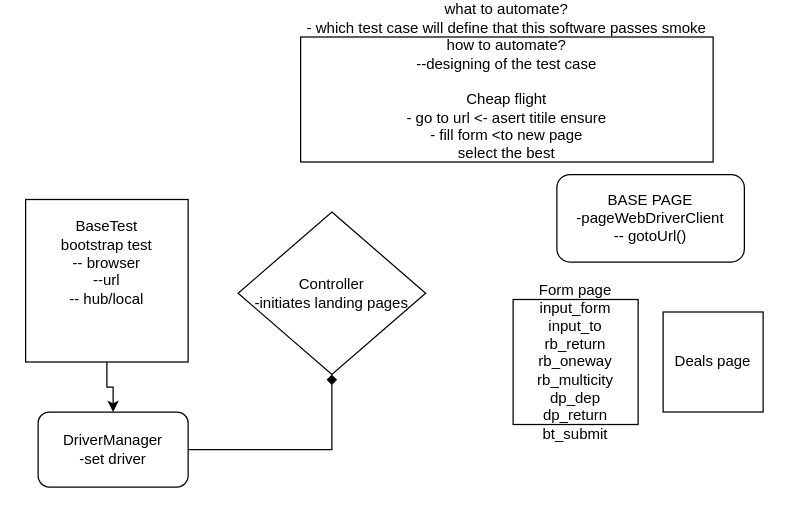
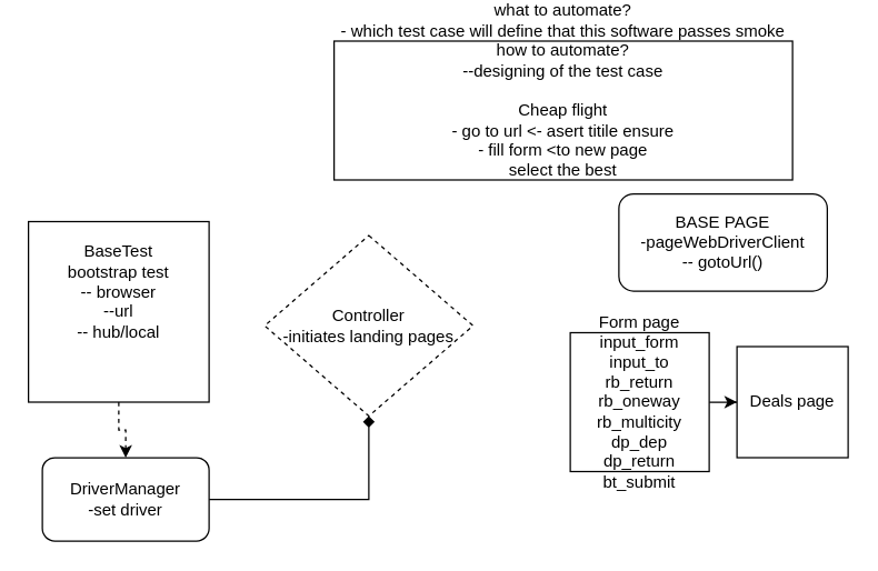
- <mxCell id="9" value="&lt;div&gt;Controller&lt;/div&gt;&lt;div&gt;-initiates landing pages&lt;br&gt;&lt;/div&gt;" style="rhombus;whiteSpace=wrap;html=1;" vertex="1" parent="1"><mxGeometry x="190" y="160" width="150" height="130" as="geometry" /></mxCell>
+ <mxCell id="9" value="&lt;div&gt;Controller&lt;/div&gt;&lt;div&gt;-initiates landing pages&lt;br&gt;&lt;/div&gt;" style="rhombus;whiteSpace=wrap;html=1;dashed=1;" vertex="1" parent="1"><mxGeometry x="190" y="160" width="150" height="130" as="geometry" /></mxCell>
+ <mxCell id="4" style="edgeStyle=orthogonalEdgeStyle;rounded=0;orthogonalLoop=1;jettySize=auto;html=1;" edge="1" parent="1" source="5" target="11"><mxGeometry relative="1" as="geometry"><mxPoint x="570" y="280" as="targetPoint" /></mxGeometry></mxCell>
- <mxCell id="2" value="" style="edgeStyle=orthogonalEdgeStyle;rounded=0;orthogonalLoop=1;jettySize=auto;html=1;" edge="1" parent="1" source="3" target="8"><mxGeometry relative="1" as="geometry" /></mxCell>
+ <mxCell id="2" value="" style="edgeStyle=orthogonalEdgeStyle;rounded=0;orthogonalLoop=1;jettySize=auto;html=1;dashed=1;" edge="1" parent="1" source="3" target="8"><mxGeometry relative="1" as="geometry" /></mxCell>
